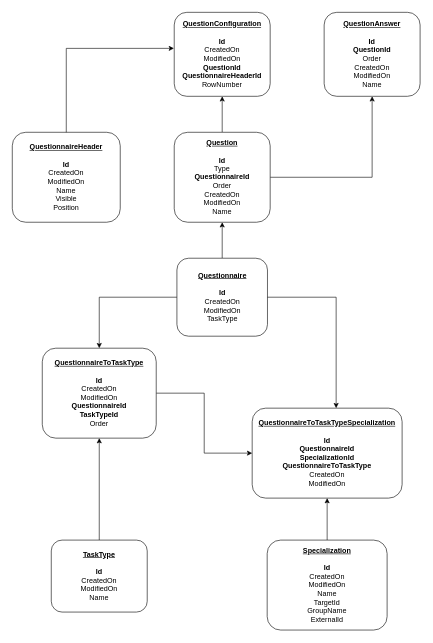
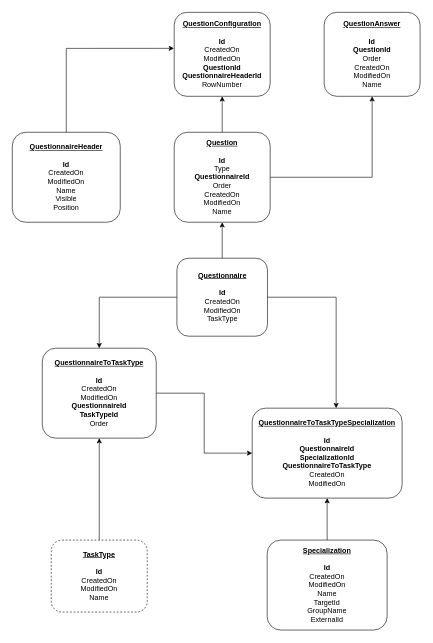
- <mxCell id="17" value="&lt;b&gt;&lt;u&gt;TaskType&lt;/u&gt;&lt;/b&gt;&lt;br&gt;&lt;br&gt;&lt;b&gt;Id&lt;/b&gt;&lt;br&gt;CreatedOn&lt;br&gt;ModifiedOn&lt;br&gt;Name" style="rounded=1;whiteSpace=wrap;html=1;" vertex="1" parent="1"><mxGeometry x="85" y="900" width="160" height="120" as="geometry" /></mxCell>
+ <mxCell id="17" value="&lt;b&gt;&lt;u&gt;TaskType&lt;/u&gt;&lt;/b&gt;&lt;br&gt;&lt;br&gt;&lt;b&gt;Id&lt;/b&gt;&lt;br&gt;CreatedOn&lt;br&gt;ModifiedOn&lt;br&gt;Name" style="rounded=1;whiteSpace=wrap;html=1;dashed=1;" vertex="1" parent="1"><mxGeometry x="85" y="900" width="160" height="120" as="geometry" /></mxCell>
